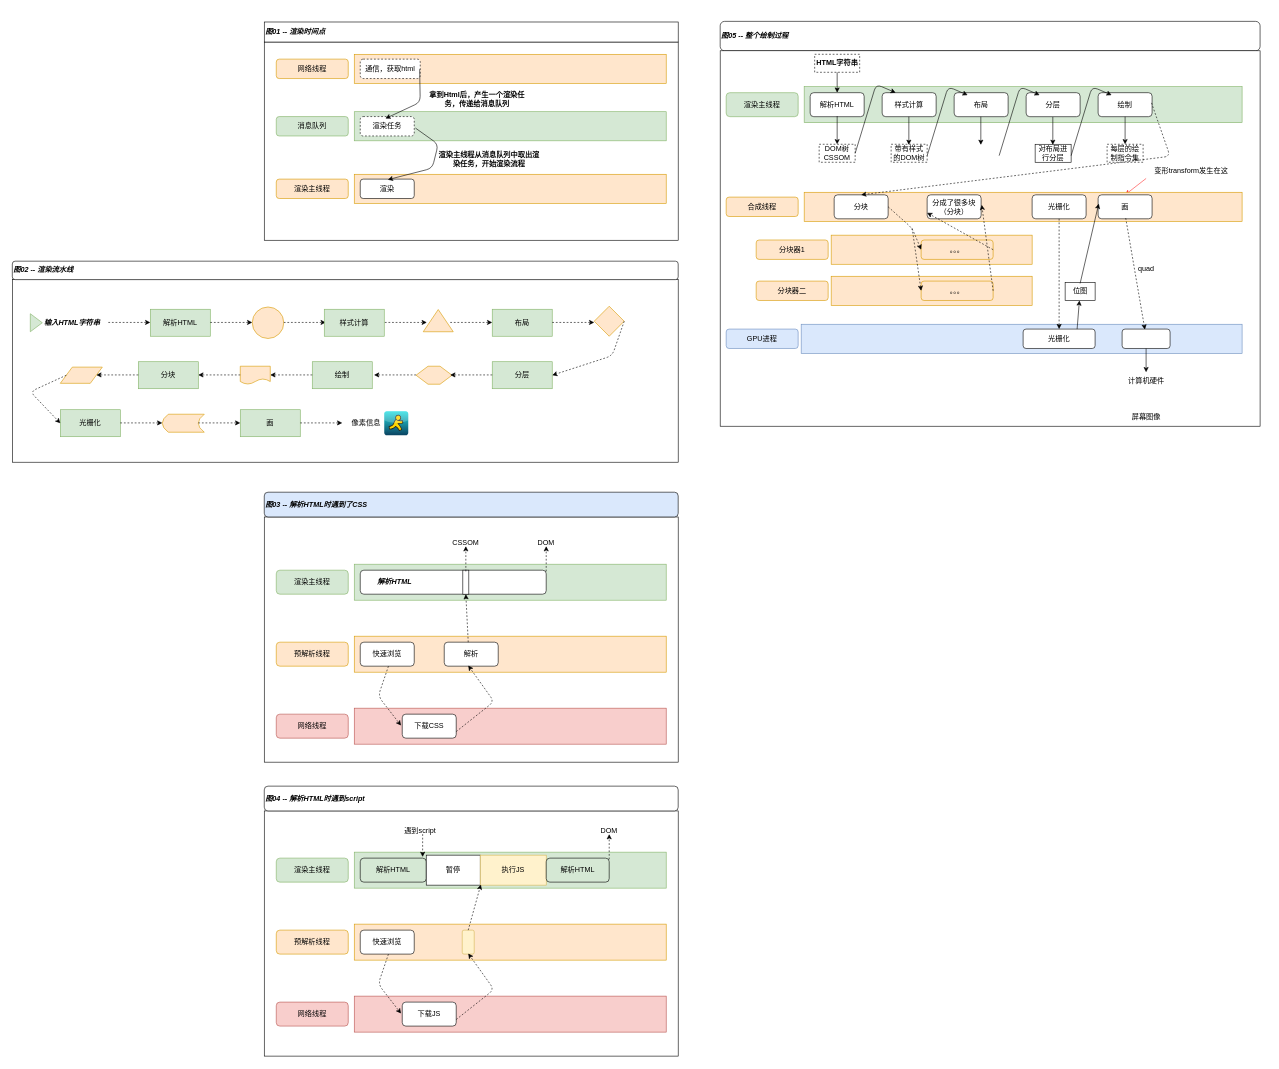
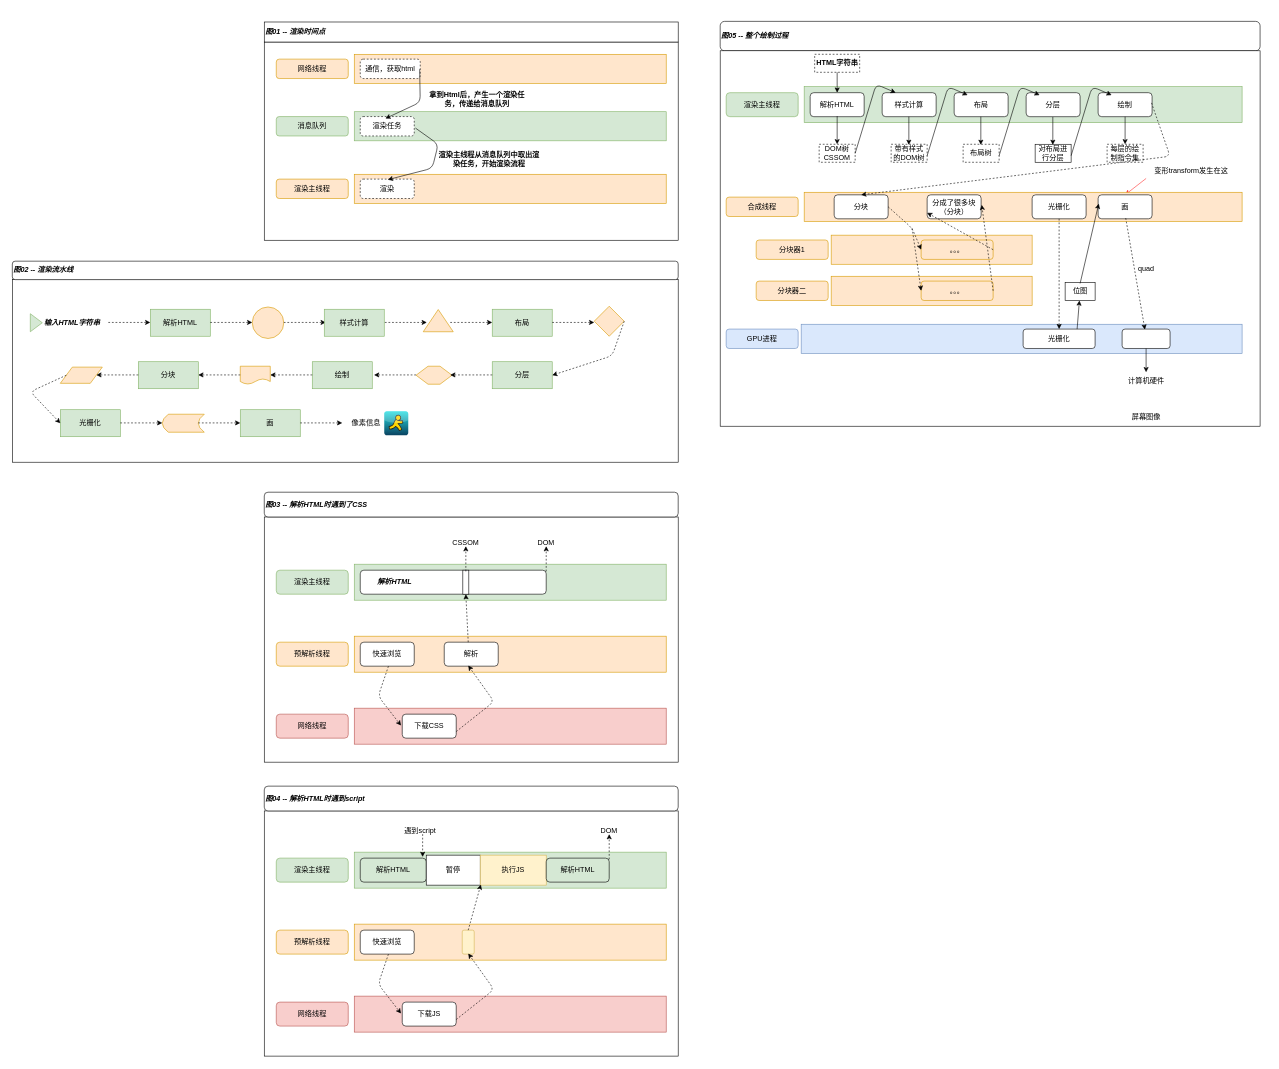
+ <mxCell id="137" value="布局树" style="text;html=1;strokeColor=default;fillColor=none;align=center;verticalAlign=middle;whiteSpace=wrap;rounded=0;dashed=1;" parent="115" vertex="1"><mxGeometry x="405" y="204.88" width="60" height="30" as="geometry" /></mxCell>
- <mxCell id="8" value="渲染" style="rounded=1;whiteSpace=wrap;html=1;" parent="5" vertex="1"><mxGeometry x="140" y="8.085" width="90" height="32.34" as="geometry" /></mxCell>
+ <mxCell id="8" value="渲染" style="rounded=1;whiteSpace=wrap;html=1;dashed=1;" parent="5" vertex="1"><mxGeometry x="140" y="8.085" width="90" height="32.34" as="geometry" /></mxCell>
- <mxCell id="63" value="图03 -- 解析HTML时遇到了CSS" style="rounded=1;whiteSpace=wrap;html=1;fontStyle=3;align=left;fillColor=#dae8fc;" parent="61" vertex="1"><mxGeometry y="20" width="690" height="41.3" as="geometry" /></mxCell>
+ <mxCell id="63" value="图03 -- 解析HTML时遇到了CSS" style="rounded=1;whiteSpace=wrap;html=1;fontStyle=3;align=left;" parent="61" vertex="1"><mxGeometry y="20" width="690" height="41.3" as="geometry" /></mxCell>
